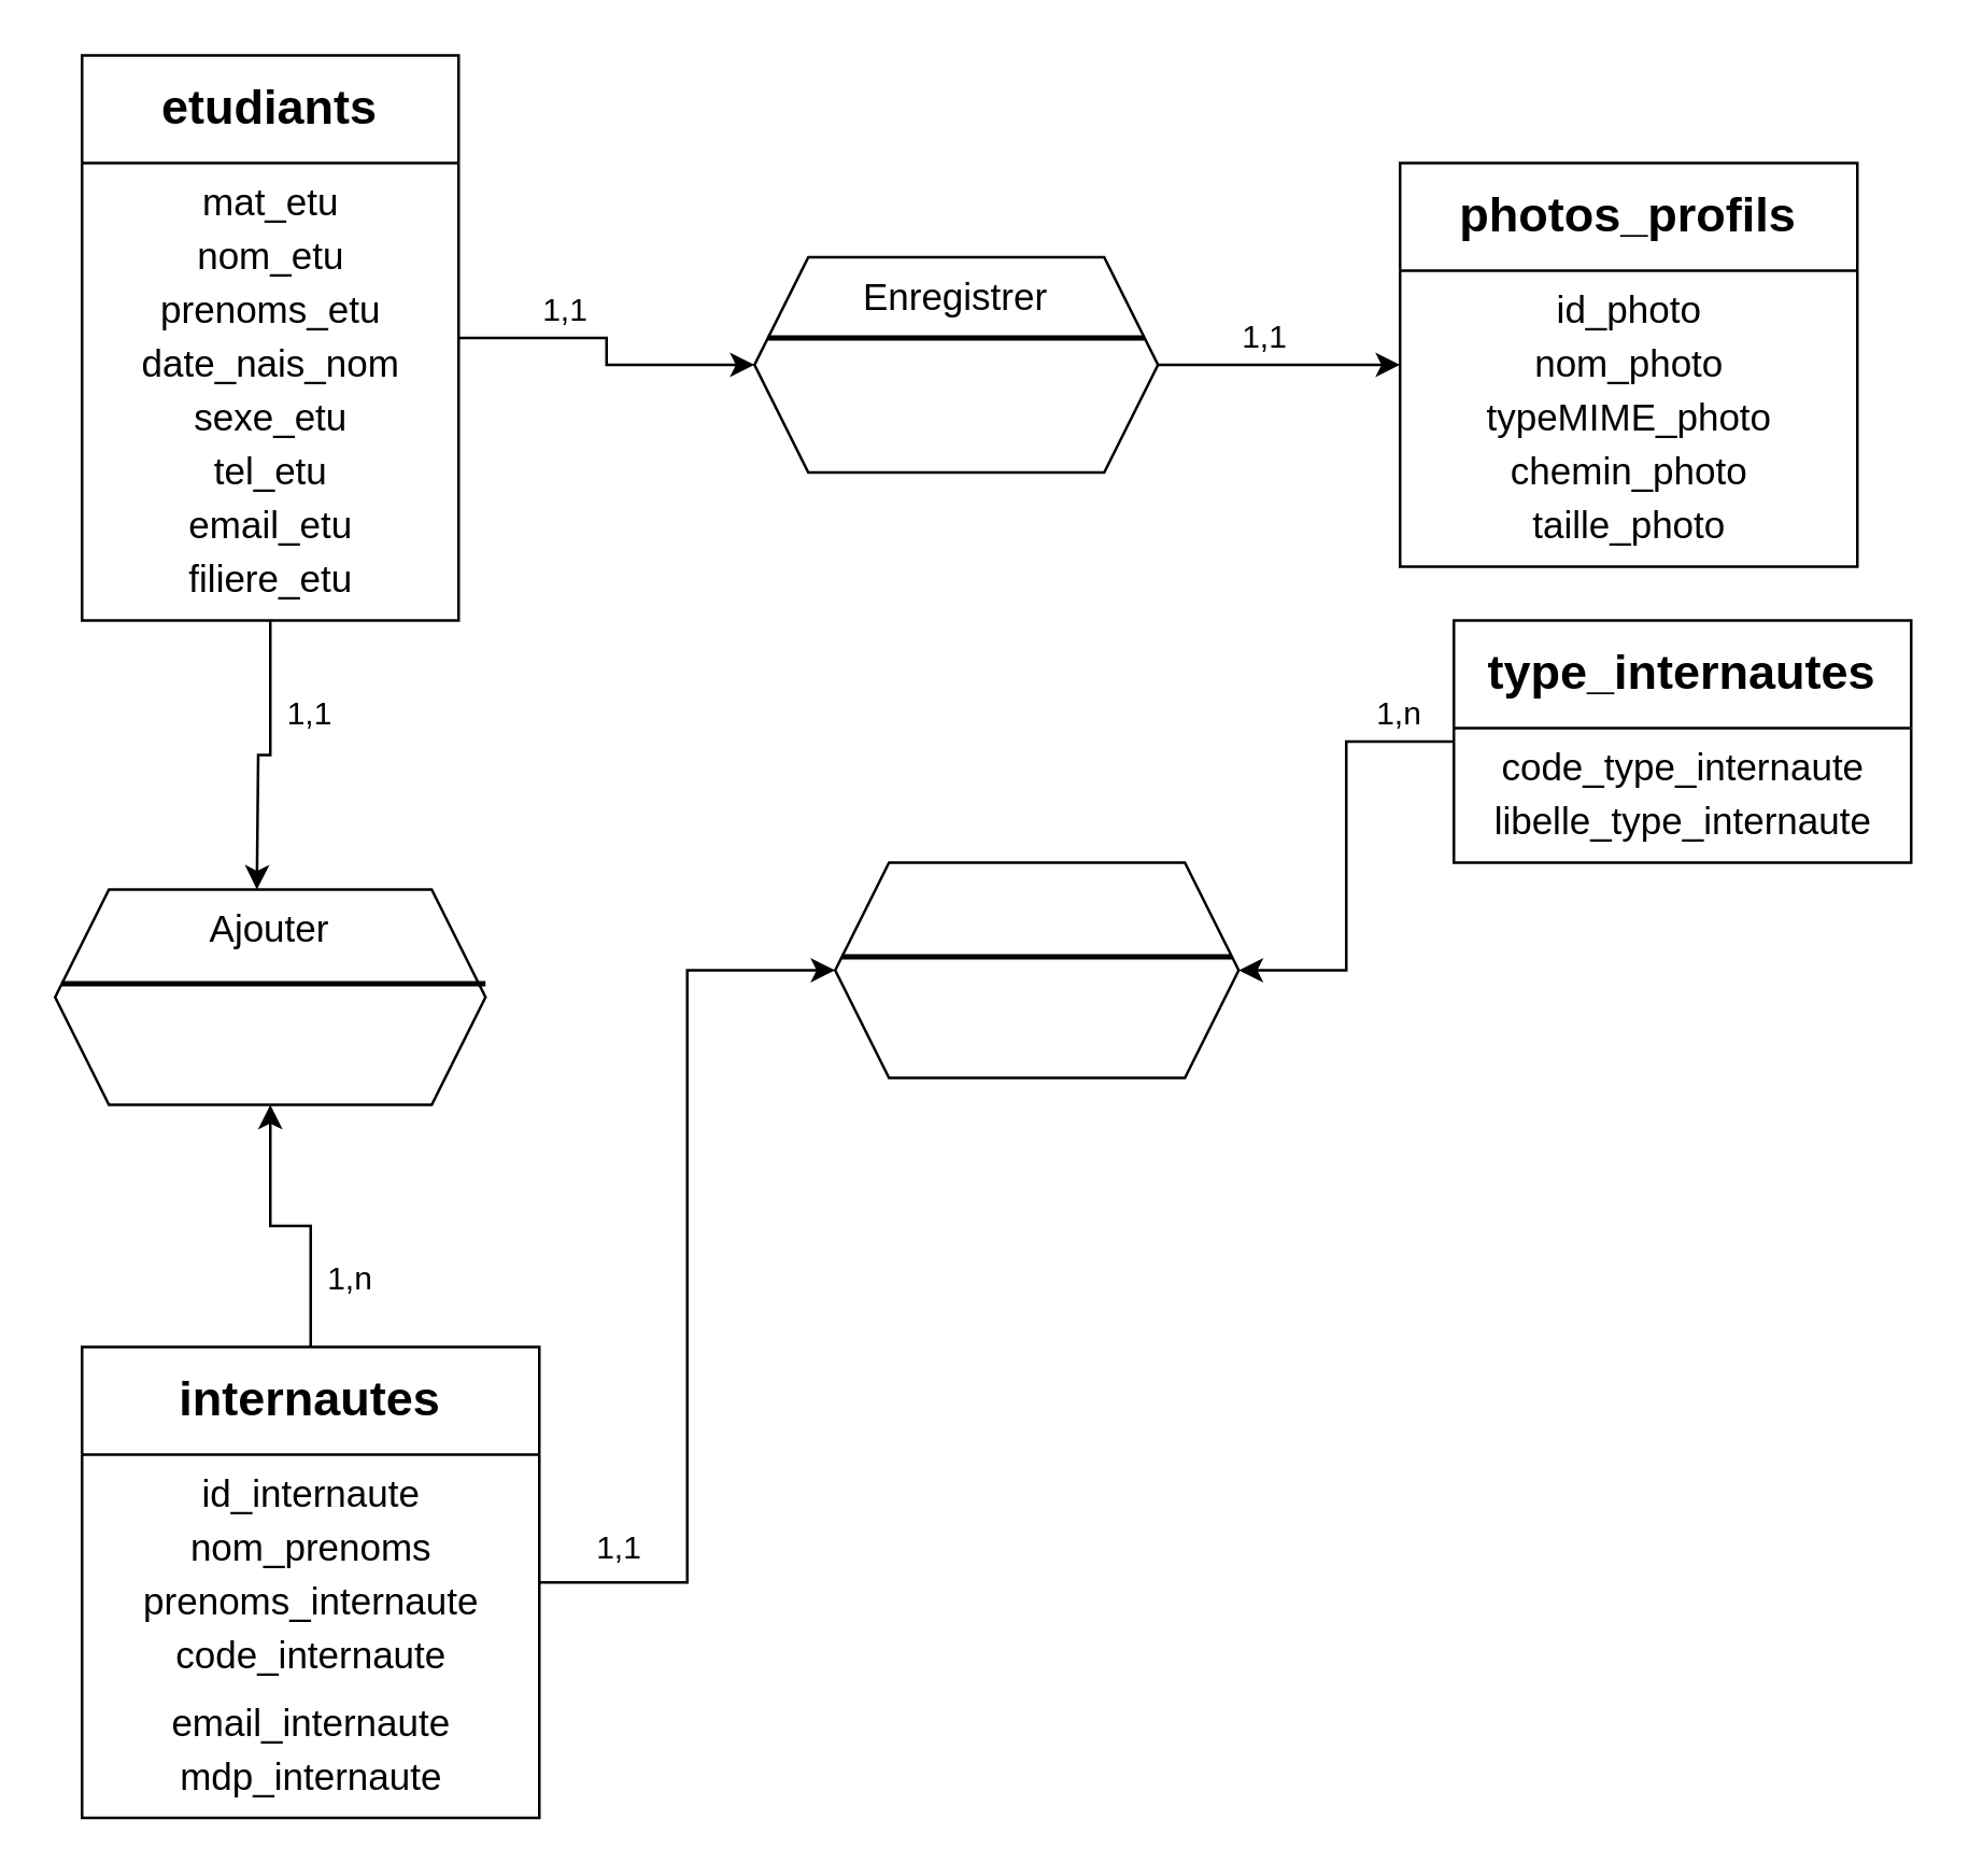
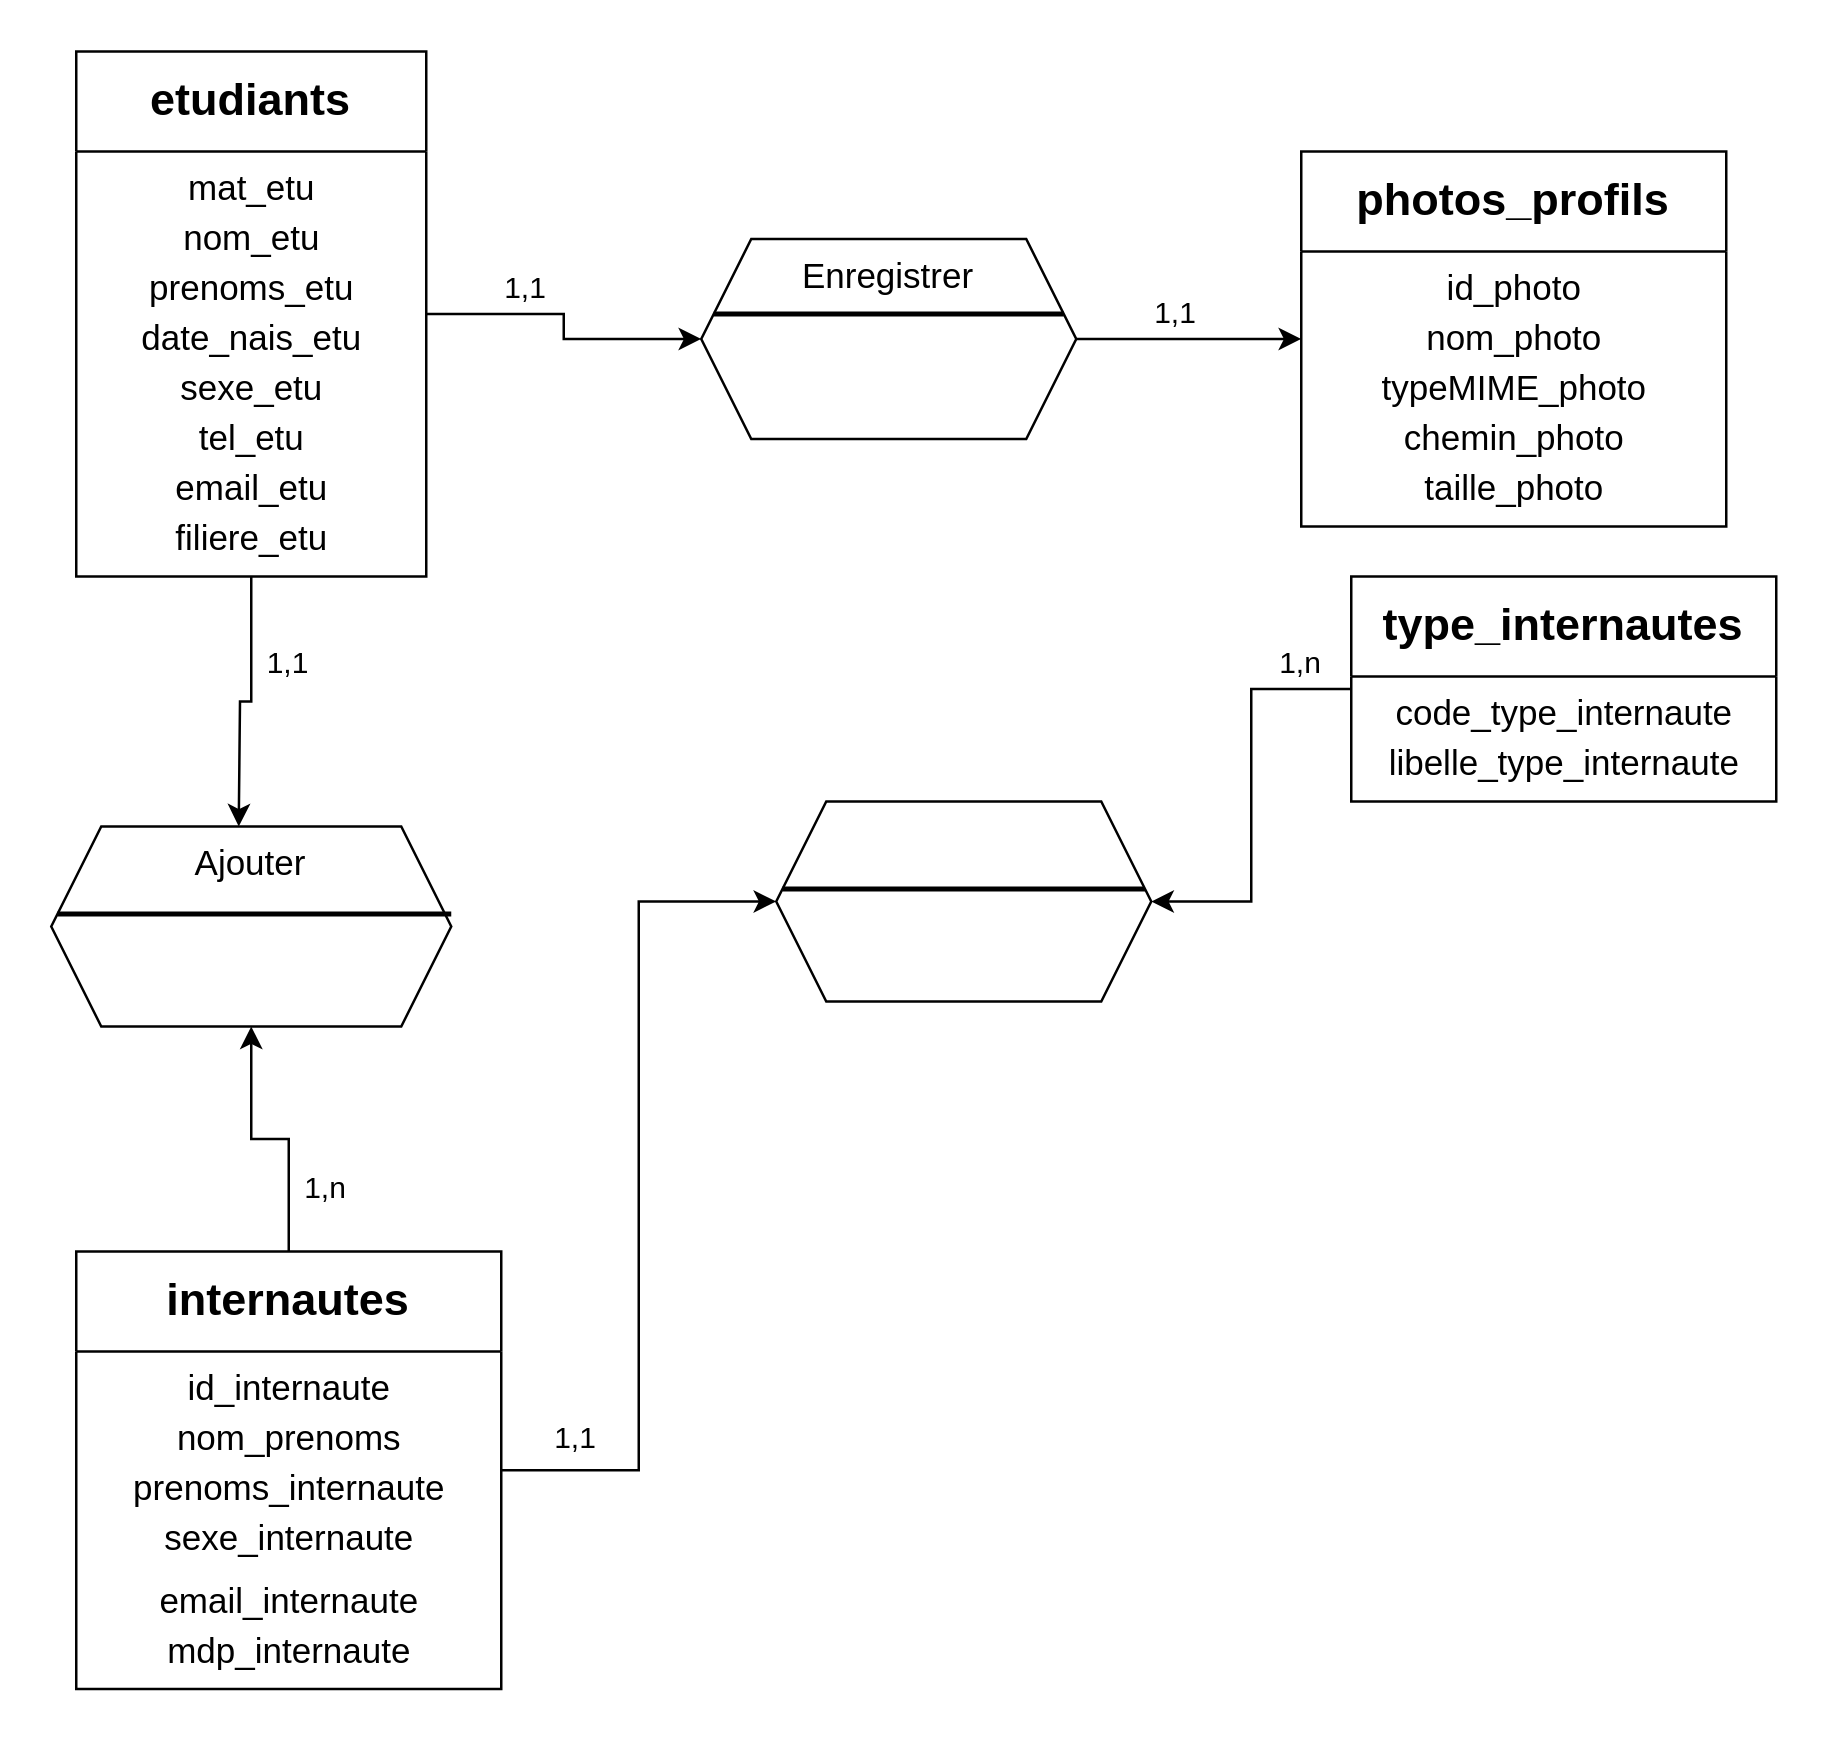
- <mxCell id="8" value="&lt;font style=&quot;font-size: 14px;&quot;&gt;date_nais_&lt;/font&gt;&lt;span style=&quot;font-size: 14px;&quot;&gt;nom&lt;/span&gt;" style="text;html=1;align=center;verticalAlign=middle;resizable=0;points=[];autosize=1;strokeColor=none;fillColor=none;" parent="4" vertex="1"><mxGeometry x="15" y="100" width="110" height="30" as="geometry" /></mxCell>
+ <mxCell id="8" value="&lt;font style=&quot;font-size: 14px;&quot;&gt;date_nais_&lt;/font&gt;&lt;span style=&quot;font-size: 14px;&quot;&gt;etu&lt;/span&gt;" style="text;html=1;align=center;verticalAlign=middle;resizable=0;points=[];autosize=1;strokeColor=none;fillColor=none;" parent="4" vertex="1"><mxGeometry x="15" y="100" width="110" height="30" as="geometry" /></mxCell>
- <mxCell id="38" value="&lt;font style=&quot;font-size: 14px;&quot;&gt;code_internaute&lt;/font&gt;" style="text;html=1;align=center;verticalAlign=middle;resizable=0;points=[];autosize=1;strokeColor=none;fillColor=none;" vertex="1" parent="34"><mxGeometry x="25" y="100" width="120" height="30" as="geometry" /></mxCell>
+ <mxCell id="38" value="&lt;font style=&quot;font-size: 14px;&quot;&gt;sexe_internaute&lt;/font&gt;" style="text;html=1;align=center;verticalAlign=middle;resizable=0;points=[];autosize=1;strokeColor=none;fillColor=none;" vertex="1" parent="34"><mxGeometry x="25" y="100" width="120" height="30" as="geometry" /></mxCell>
